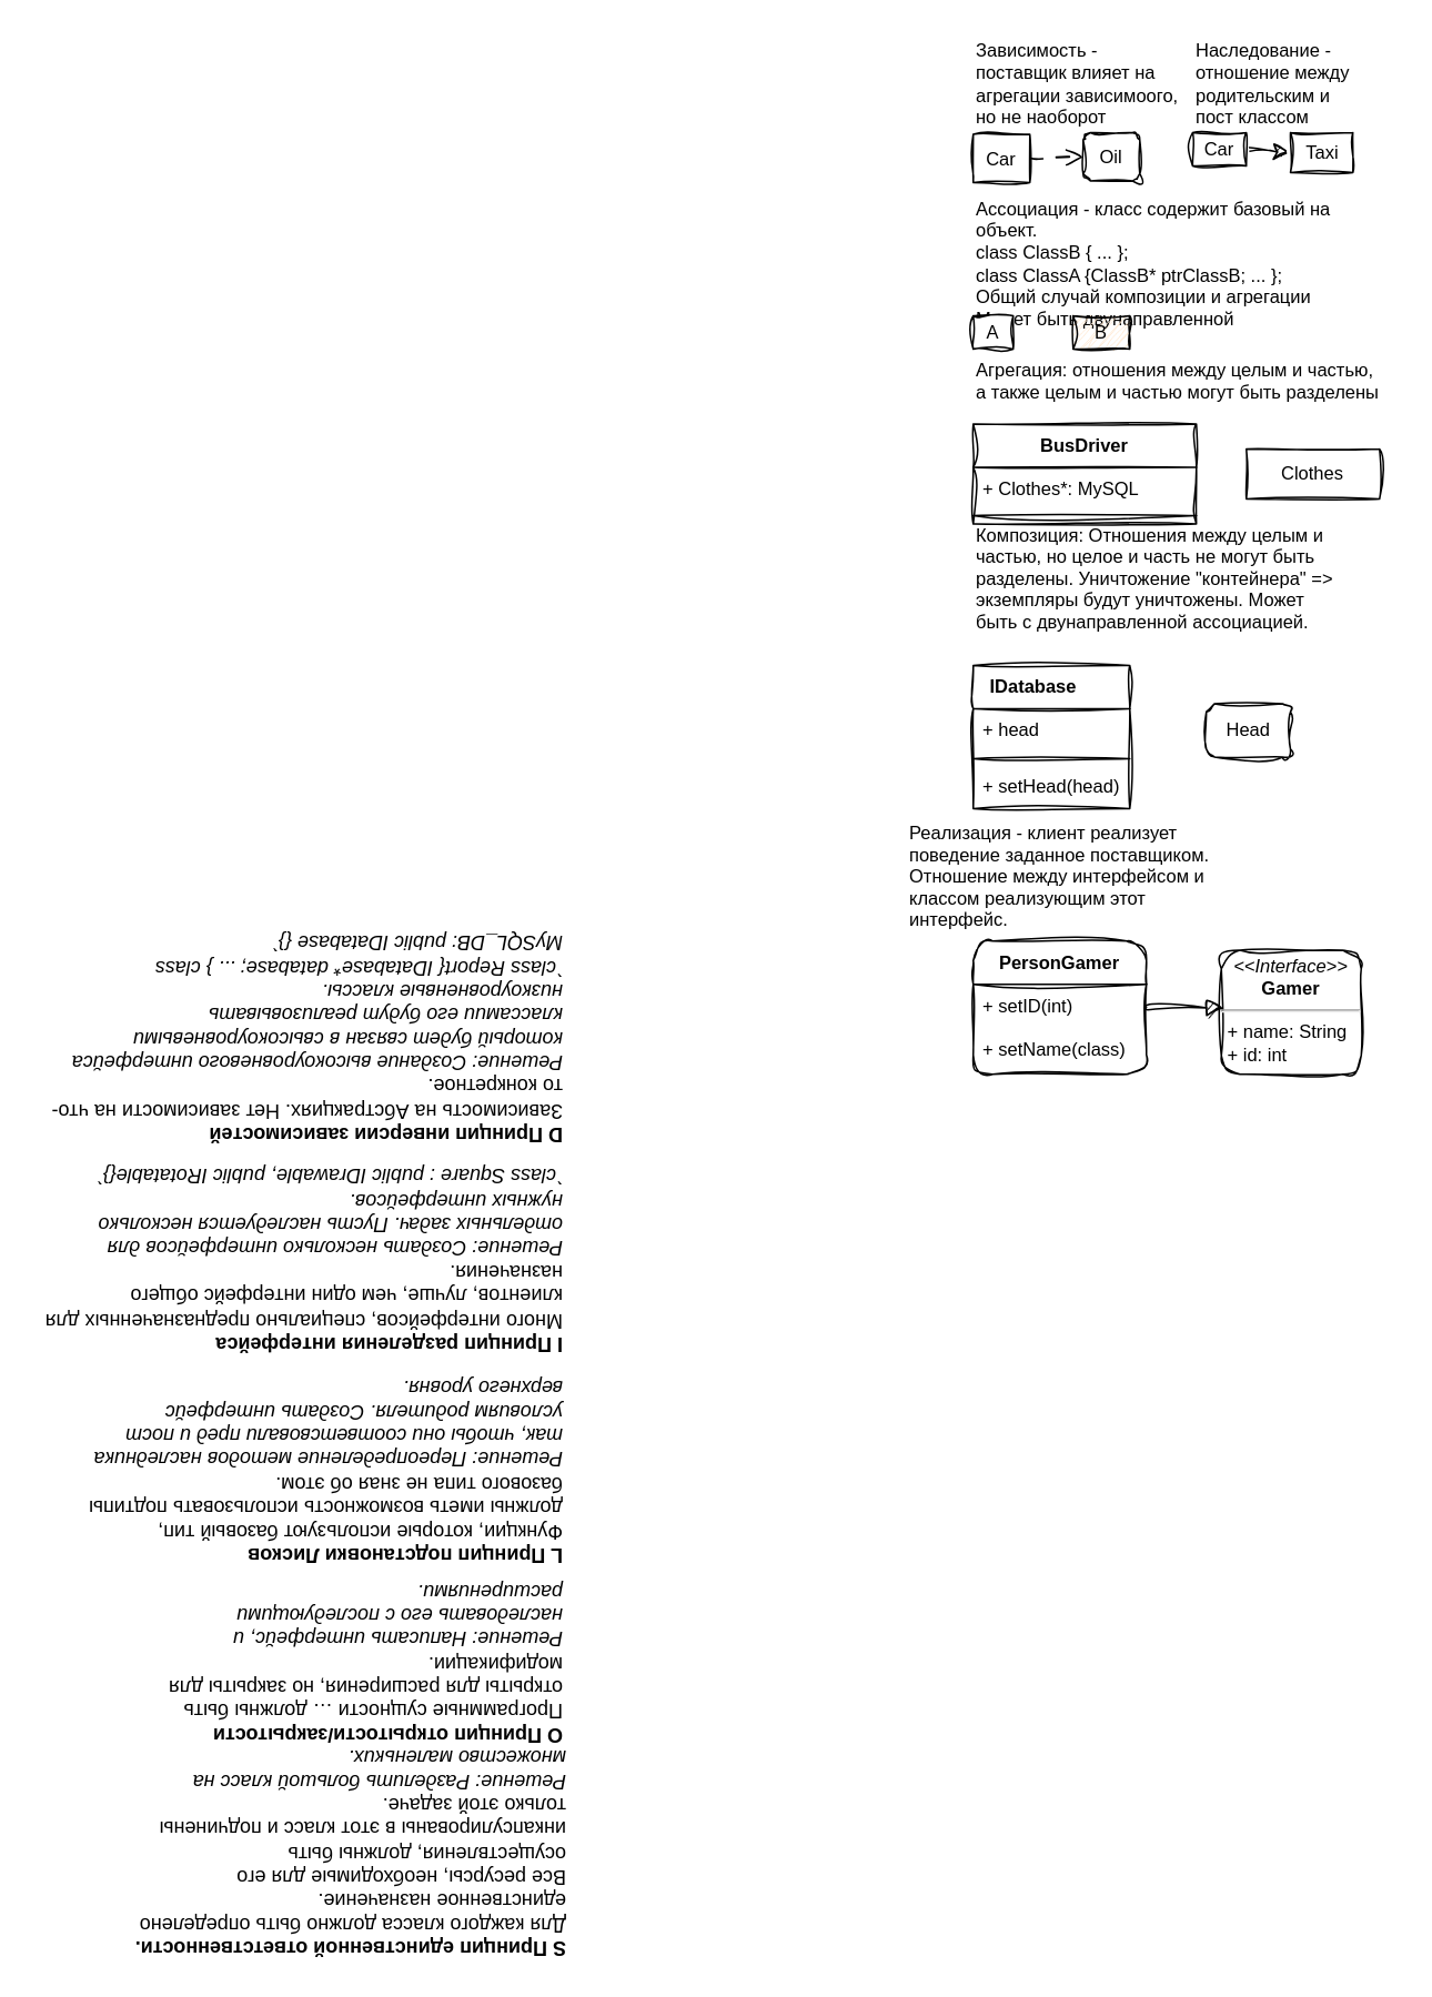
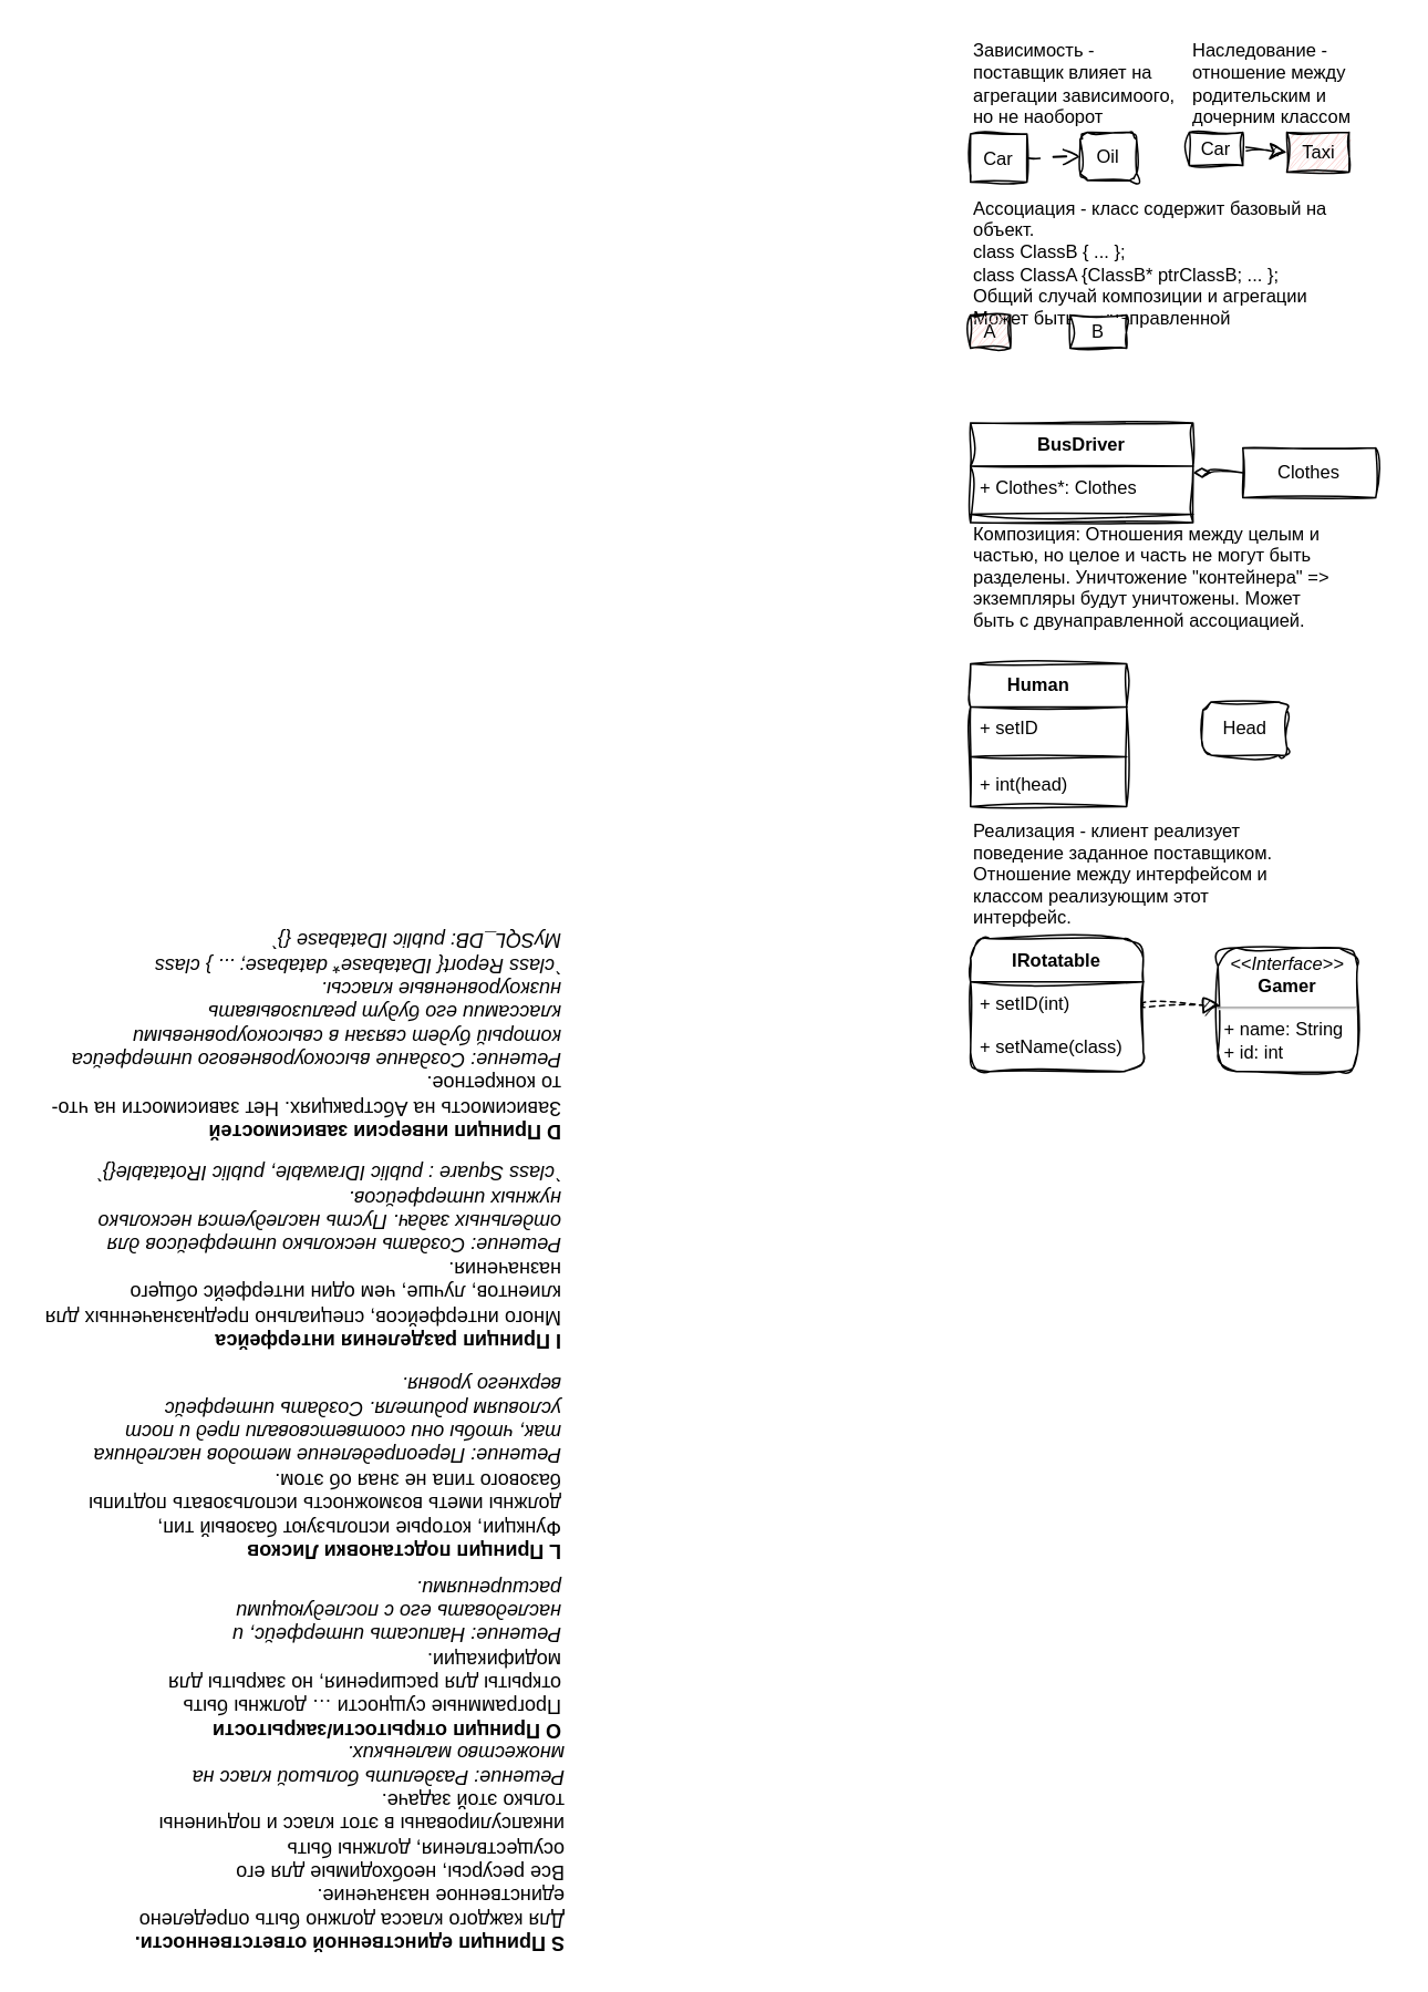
- <mxCell id="22" value="&lt;div align=&quot;left&quot; style=&quot;font-size: 11px;&quot;&gt;&lt;font style=&quot;font-size: 11px;&quot;&gt;Наследование - отношение между родительским и пост классом&lt;/font&gt;&lt;/div&gt;" style="text;strokeColor=none;fillColor=none;html=1;align=left;verticalAlign=middle;whiteSpace=wrap;rounded=0;fontSize=11;fontFamily=Helvetica;swimlaneLine=1;sketch=1;curveFitting=1;jiggle=2;shadow=0;fontColor=#000000;labelBackgroundColor=none;" parent="1" vertex="1"><mxGeometry x="715.75" y="25" width="102.25" height="49" as="geometry" /></mxCell>
+ <mxCell id="22" value="&lt;div align=&quot;left&quot; style=&quot;font-size: 11px;&quot;&gt;&lt;font style=&quot;font-size: 11px;&quot;&gt;Наследование - отношение между родительским и дочерним классом&lt;/font&gt;&lt;/div&gt;" style="text;strokeColor=none;fillColor=none;html=1;align=left;verticalAlign=middle;whiteSpace=wrap;rounded=0;fontSize=11;fontFamily=Helvetica;swimlaneLine=1;sketch=1;curveFitting=1;jiggle=2;shadow=0;fontColor=#000000;labelBackgroundColor=none;" parent="1" vertex="1"><mxGeometry x="715.75" y="25" width="102.25" height="49" as="geometry" /></mxCell>
- <mxCell id="25" value="Taxi" style="html=1;whiteSpace=wrap;sketch=1;hachureGap=4;jiggle=2;curveFitting=1;fontFamily=Helvetica;fontSize=11;swimlaneLine=1;shadow=0;fontColor=#000000;labelBackgroundColor=none;" parent="1" vertex="1"><mxGeometry x="774.5" y="79" width="37.5" height="24" as="geometry" /></mxCell>
+ <mxCell id="25" value="Taxi" style="html=1;whiteSpace=wrap;sketch=1;hachureGap=4;jiggle=2;curveFitting=1;fontFamily=Helvetica;fontSize=11;swimlaneLine=1;shadow=0;fontColor=#000000;labelBackgroundColor=none;fillColor=#f8cecc;" parent="1" vertex="1"><mxGeometry x="774.5" y="79" width="37.5" height="24" as="geometry" /></mxCell>
- <mxCell id="15" value="A" style="html=1;whiteSpace=wrap;sketch=1;hachureGap=4;jiggle=2;curveFitting=1;fontFamily=Helvetica;fontSize=11;swimlaneLine=1;shadow=0;fontColor=#000000;labelBackgroundColor=none;" parent="1" vertex="1"><mxGeometry x="584" y="189" width="24" height="20" as="geometry" /></mxCell>
+ <mxCell id="15" value="A" style="html=1;whiteSpace=wrap;sketch=1;hachureGap=4;jiggle=2;curveFitting=1;fontFamily=Helvetica;fontSize=11;swimlaneLine=1;shadow=0;fontColor=#000000;labelBackgroundColor=none;fillColor=#f8cecc;" parent="1" vertex="1"><mxGeometry x="584" y="189" width="24" height="20" as="geometry" /></mxCell>
- <mxCell id="16" value="B" style="html=1;whiteSpace=wrap;sketch=1;hachureGap=4;jiggle=2;curveFitting=1;fontFamily=Helvetica;fontSize=11;swimlaneLine=1;shadow=0;fontColor=#000000;labelBackgroundColor=none;fillColor=#ffe6cc;" parent="1" vertex="1"><mxGeometry x="644" y="189" width="34" height="20" as="geometry" /></mxCell>
+ <mxCell id="16" value="B" style="html=1;whiteSpace=wrap;sketch=1;hachureGap=4;jiggle=2;curveFitting=1;fontFamily=Helvetica;fontSize=11;swimlaneLine=1;shadow=0;fontColor=#000000;labelBackgroundColor=none;" parent="1" vertex="1"><mxGeometry x="644" y="189" width="34" height="20" as="geometry" /></mxCell>
- <mxCell id="13" value="Агрегация: отношения между целым и частью, а также целым и частью могут быть разделены" style="text;whiteSpace=wrap;fontSize=11;fontFamily=Helvetica;swimlaneLine=1;sketch=1;curveFitting=1;jiggle=2;shadow=0;fontColor=#000000;labelBackgroundColor=none;" parent="1" vertex="1"><mxGeometry x="584" y="209" width="244" height="40" as="geometry" /></mxCell>
+ <mxCell id="26" style="edgeStyle=none;curved=1;rounded=0;sketch=1;hachureGap=4;jiggle=2;curveFitting=1;orthogonalLoop=1;jettySize=auto;html=1;entryX=0;entryY=0.5;entryDx=0;entryDy=0;fontFamily=Helvetica;fontSize=16;startSize=8;endSize=8;startArrow=diamondThin;startFill=0;endArrow=none;endFill=0;swimlaneLine=1;shadow=0;fontColor=#000000;labelBackgroundColor=none;" parent="1" source="27" target="17" edge="1"><mxGeometry relative="1" as="geometry" /></mxCell>
- <mxCell id="28" value="+ Clothes*: MySQL" style="text;strokeColor=none;fillColor=none;align=left;verticalAlign=top;spacingLeft=4;spacingRight=4;overflow=hidden;rotatable=0;points=[[0,0.5],[1,0.5]];portConstraint=eastwest;whiteSpace=wrap;html=1;fontSize=11;fontFamily=Helvetica;swimlaneLine=1;sketch=1;curveFitting=1;jiggle=2;shadow=0;fontColor=#000000;labelBackgroundColor=none;" parent="27" vertex="1"><mxGeometry y="26" width="134" height="24" as="geometry" /></mxCell>
+ <mxCell id="28" value="+ Clothes*: Clothes" style="text;strokeColor=none;fillColor=none;align=left;verticalAlign=top;spacingLeft=4;spacingRight=4;overflow=hidden;rotatable=0;points=[[0,0.5],[1,0.5]];portConstraint=eastwest;whiteSpace=wrap;html=1;fontSize=11;fontFamily=Helvetica;swimlaneLine=1;sketch=1;curveFitting=1;jiggle=2;shadow=0;fontColor=#000000;labelBackgroundColor=none;" parent="27" vertex="1"><mxGeometry y="26" width="134" height="24" as="geometry" /></mxCell>
- <mxCell id="8" value="IDatabase&lt;span style=&quot;white-space: pre; font-size: 11px;&quot;&gt;&#09;&lt;br style=&quot;font-size: 11px;&quot;&gt;&lt;br style=&quot;font-size: 11px;&quot;&gt;&lt;/span&gt;" style="swimlane;fontStyle=1;align=center;verticalAlign=top;childLayout=stackLayout;horizontal=1;startSize=26;horizontalStack=0;resizeParent=1;resizeParentMax=0;resizeLast=0;collapsible=1;marginBottom=0;whiteSpace=wrap;html=1;sketch=1;hachureGap=4;jiggle=2;curveFitting=1;fontFamily=Helvetica;fontSize=11;swimlaneLine=1;shadow=0;fontColor=#000000;labelBackgroundColor=none;" parent="1" vertex="1"><mxGeometry x="584" y="399" width="94" height="86" as="geometry" /></mxCell>
+ <mxCell id="8" value="Human&lt;span style=&quot;white-space: pre; font-size: 11px;&quot;&gt;&#09;&lt;br style=&quot;font-size: 11px;&quot;&gt;&lt;br style=&quot;font-size: 11px;&quot;&gt;&lt;/span&gt;" style="swimlane;fontStyle=1;align=center;verticalAlign=top;childLayout=stackLayout;horizontal=1;startSize=26;horizontalStack=0;resizeParent=1;resizeParentMax=0;resizeLast=0;collapsible=1;marginBottom=0;whiteSpace=wrap;html=1;sketch=1;hachureGap=4;jiggle=2;curveFitting=1;fontFamily=Helvetica;fontSize=11;swimlaneLine=1;shadow=0;fontColor=#000000;labelBackgroundColor=none;" parent="1" vertex="1"><mxGeometry x="584" y="399" width="94" height="86" as="geometry" /></mxCell>
- <mxCell id="9" value="+ head" style="text;strokeColor=none;fillColor=none;align=left;verticalAlign=top;spacingLeft=4;spacingRight=4;overflow=hidden;rotatable=0;points=[[0,0.5],[1,0.5]];portConstraint=eastwest;whiteSpace=wrap;html=1;fontSize=11;fontFamily=Helvetica;shadow=0;sketch=1;curveFitting=1;jiggle=2;swimlaneLine=1;fontColor=#000000;labelBackgroundColor=none;" parent="8" vertex="1"><mxGeometry y="26" width="94" height="26" as="geometry" /></mxCell>
+ <mxCell id="9" value="+ setID" style="text;strokeColor=none;fillColor=none;align=left;verticalAlign=top;spacingLeft=4;spacingRight=4;overflow=hidden;rotatable=0;points=[[0,0.5],[1,0.5]];portConstraint=eastwest;whiteSpace=wrap;html=1;fontSize=11;fontFamily=Helvetica;shadow=0;sketch=1;curveFitting=1;jiggle=2;swimlaneLine=1;fontColor=#000000;labelBackgroundColor=none;" parent="8" vertex="1"><mxGeometry y="26" width="94" height="26" as="geometry" /></mxCell>
- <mxCell id="11" value="+ setHead(head)" style="text;strokeColor=none;fillColor=none;align=left;verticalAlign=top;spacingLeft=4;spacingRight=4;overflow=hidden;rotatable=0;points=[[0,0.5],[1,0.5]];portConstraint=eastwest;whiteSpace=wrap;html=1;fontSize=11;fontFamily=Helvetica;swimlaneLine=1;sketch=1;curveFitting=1;jiggle=2;shadow=0;fontColor=#000000;labelBackgroundColor=none;" parent="8" vertex="1"><mxGeometry y="60" width="94" height="26" as="geometry" /></mxCell>
+ <mxCell id="11" value="+ int(head)" style="text;strokeColor=none;fillColor=none;align=left;verticalAlign=top;spacingLeft=4;spacingRight=4;overflow=hidden;rotatable=0;points=[[0,0.5],[1,0.5]];portConstraint=eastwest;whiteSpace=wrap;html=1;fontSize=11;fontFamily=Helvetica;swimlaneLine=1;sketch=1;curveFitting=1;jiggle=2;shadow=0;fontColor=#000000;labelBackgroundColor=none;" parent="8" vertex="1"><mxGeometry y="60" width="94" height="26" as="geometry" /></mxCell>
- <mxCell id="2" value="&lt;div style=&quot;font-size: 11px;&quot;&gt;Реализация - клиент реализует поведение заданное поставщиком.&lt;/div&gt;&lt;div style=&quot;font-size: 11px;&quot;&gt;Отношение между интерфейсом и классом реализующим этот интерфейс.&lt;/div&gt;" style="text;strokeColor=none;fillColor=none;html=1;align=left;verticalAlign=middle;whiteSpace=wrap;rounded=1;fontSize=11;sketch=1;curveFitting=1;jiggle=2;labelBackgroundColor=none;fontFamily=Helvetica;swimlaneLine=1;shadow=0;fontColor=#000000;" parent="1" vertex="1"><mxGeometry x="544" y="499" width="204" height="54" as="geometry" /></mxCell>
+ <mxCell id="2" value="&lt;div style=&quot;font-size: 11px;&quot;&gt;Реализация - клиент реализует поведение заданное поставщиком.&lt;/div&gt;&lt;div style=&quot;font-size: 11px;&quot;&gt;Отношение между интерфейсом и классом реализующим этот интерфейс.&lt;/div&gt;" style="text;strokeColor=none;fillColor=none;html=1;align=left;verticalAlign=middle;whiteSpace=wrap;rounded=1;fontSize=11;sketch=1;curveFitting=1;jiggle=2;labelBackgroundColor=none;fontFamily=Helvetica;swimlaneLine=1;shadow=0;fontColor=#000000;" parent="1" vertex="1"><mxGeometry x="584" y="499" width="204" height="54" as="geometry" /></mxCell>
- <mxCell id="3" value="PersonGamer" style="swimlane;fontStyle=1;align=center;verticalAlign=top;childLayout=stackLayout;horizontal=1;startSize=26;horizontalStack=0;resizeParent=1;resizeParentMax=0;resizeLast=0;collapsible=1;marginBottom=0;whiteSpace=wrap;html=1;fontSize=11;rounded=1;sketch=1;curveFitting=1;jiggle=2;labelBackgroundColor=none;fontFamily=Helvetica;swimlaneLine=1;shadow=0;fontColor=#000000;" parent="1" vertex="1"><mxGeometry x="584" y="564.5" width="104" height="80" as="geometry" /></mxCell>
+ <mxCell id="3" value="IRotatable" style="swimlane;fontStyle=1;align=center;verticalAlign=top;childLayout=stackLayout;horizontal=1;startSize=26;horizontalStack=0;resizeParent=1;resizeParentMax=0;resizeLast=0;collapsible=1;marginBottom=0;whiteSpace=wrap;html=1;fontSize=11;rounded=1;sketch=1;curveFitting=1;jiggle=2;labelBackgroundColor=none;fontFamily=Helvetica;swimlaneLine=1;shadow=0;fontColor=#000000;" parent="1" vertex="1"><mxGeometry x="584" y="564.5" width="104" height="80" as="geometry" /></mxCell>
- <mxCell id="30" style="edgeStyle=none;curved=1;rounded=0;sketch=1;hachureGap=4;jiggle=2;curveFitting=1;orthogonalLoop=1;jettySize=auto;html=1;entryX=0.016;entryY=0.467;entryDx=0;entryDy=0;entryPerimeter=0;fontFamily=Helvetica;fontSize=16;dashed=0;endArrow=block;endFill=1;endSize=8;fontColor=#000000;" parent="1" source="4" target="6" edge="1"><mxGeometry relative="1" as="geometry" /></mxCell>
+ <mxCell id="30" style="edgeStyle=none;curved=1;rounded=0;sketch=1;hachureGap=4;jiggle=2;curveFitting=1;orthogonalLoop=1;jettySize=auto;html=1;entryX=0.016;entryY=0.467;entryDx=0;entryDy=0;entryPerimeter=0;fontFamily=Helvetica;fontSize=16;dashed=1;endArrow=block;endFill=1;endSize=8;fontColor=#000000;" parent="1" source="4" target="6" edge="1"><mxGeometry relative="1" as="geometry" /></mxCell>
